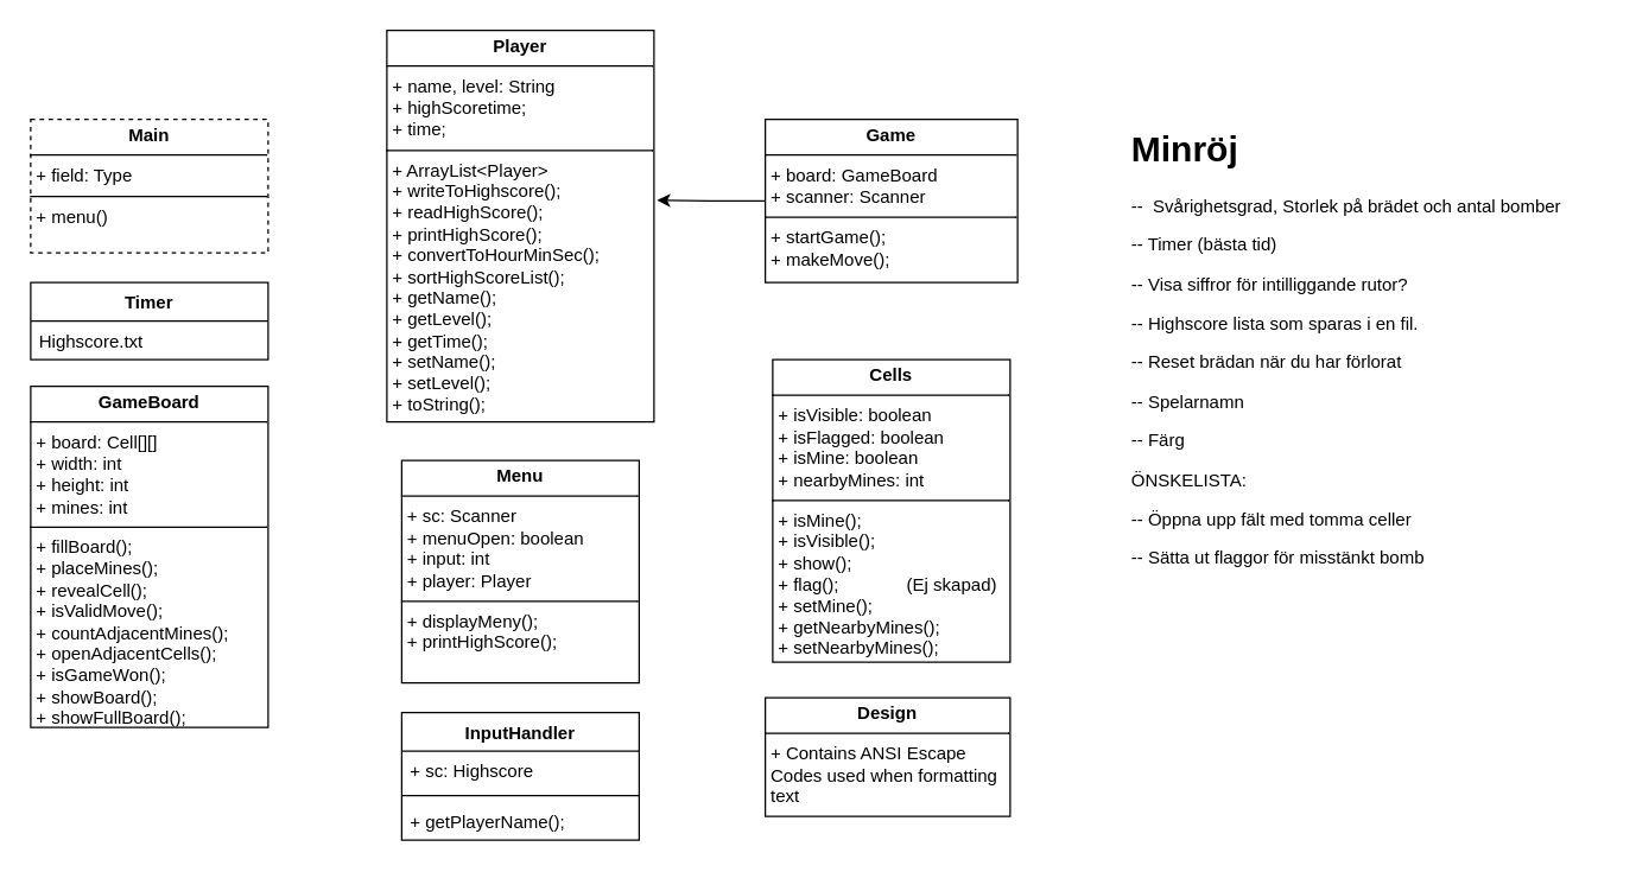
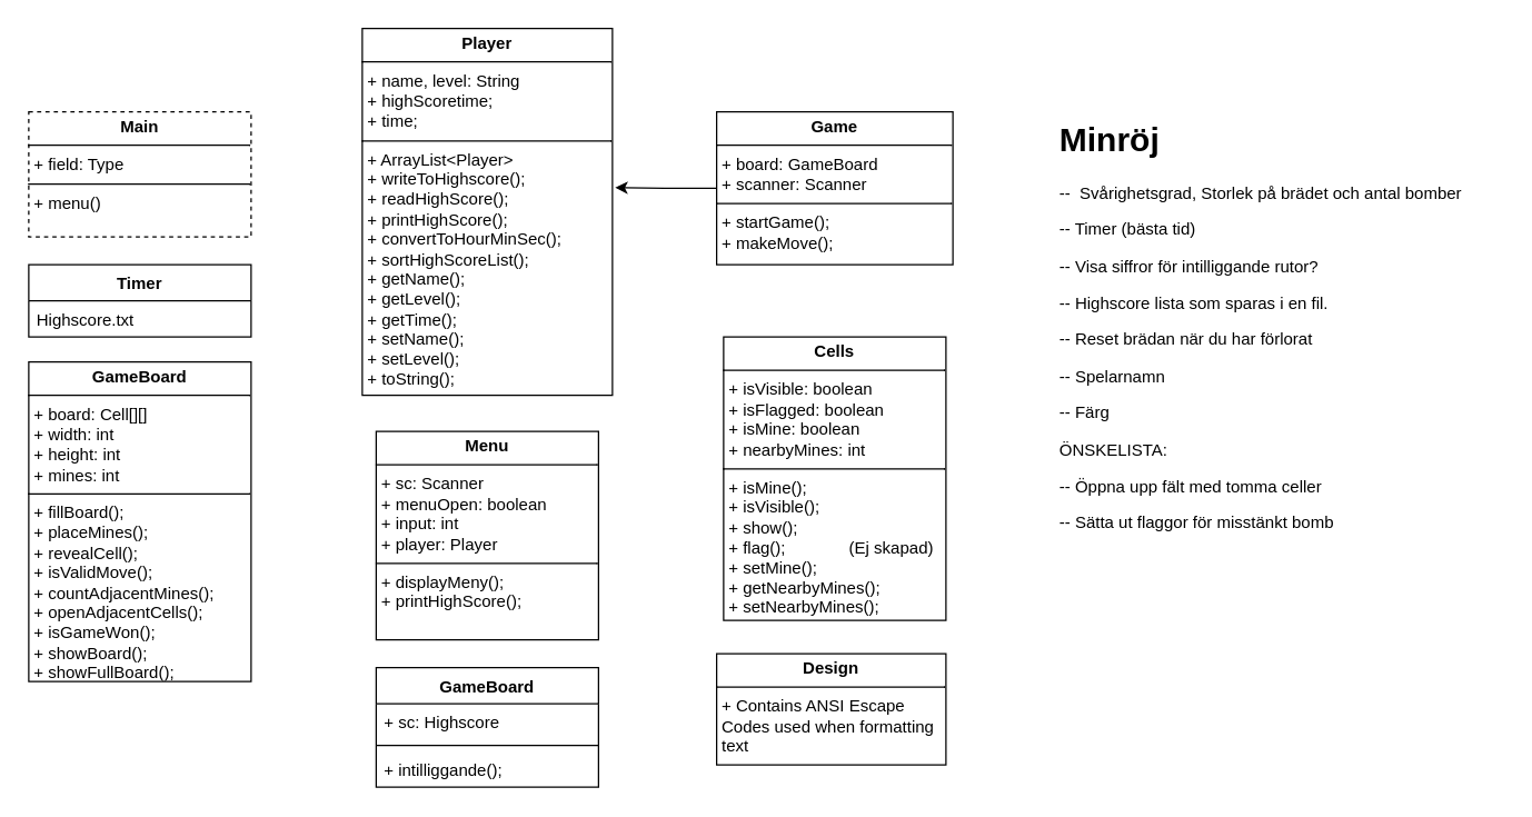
- <mxCell id="11" value="InputHandler&lt;div&gt;&lt;br&gt;&lt;/div&gt;" style="swimlane;fontStyle=1;align=center;verticalAlign=top;childLayout=stackLayout;horizontal=1;startSize=26;horizontalStack=0;resizeParent=1;resizeParentMax=0;resizeLast=0;collapsible=1;marginBottom=0;whiteSpace=wrap;html=1;" parent="1" vertex="1"><mxGeometry x="270" y="480" width="160" height="86" as="geometry" /></mxCell>
+ <mxCell id="11" value="GameBoard&lt;div&gt;&lt;br&gt;&lt;/div&gt;" style="swimlane;fontStyle=1;align=center;verticalAlign=top;childLayout=stackLayout;horizontal=1;startSize=26;horizontalStack=0;resizeParent=1;resizeParentMax=0;resizeLast=0;collapsible=1;marginBottom=0;whiteSpace=wrap;html=1;" parent="1" vertex="1"><mxGeometry x="270" y="480" width="160" height="86" as="geometry" /></mxCell>
- <mxCell id="14" value="+ getPlayerName();" style="text;strokeColor=none;fillColor=none;align=left;verticalAlign=top;spacingLeft=4;spacingRight=4;overflow=hidden;rotatable=0;points=[[0,0.5],[1,0.5]];portConstraint=eastwest;whiteSpace=wrap;html=1;" parent="11" vertex="1"><mxGeometry y="60" width="160" height="26" as="geometry" /></mxCell>
+ <mxCell id="14" value="+ intilliggande();" style="text;strokeColor=none;fillColor=none;align=left;verticalAlign=top;spacingLeft=4;spacingRight=4;overflow=hidden;rotatable=0;points=[[0,0.5],[1,0.5]];portConstraint=eastwest;whiteSpace=wrap;html=1;" parent="11" vertex="1"><mxGeometry y="60" width="160" height="26" as="geometry" /></mxCell>
